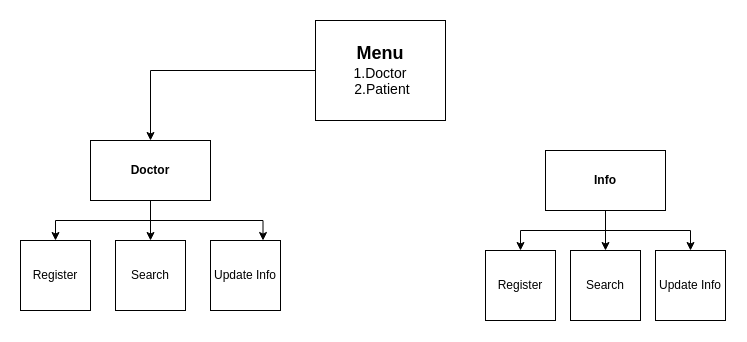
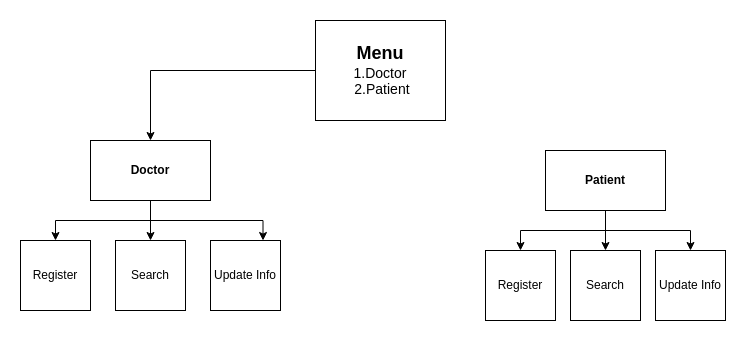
- <mxCell id="14" value="&lt;b&gt;Info&lt;/b&gt;" style="rounded=0;whiteSpace=wrap;html=1;" vertex="1" parent="1"><mxGeometry x="545" y="150" width="120" height="60" as="geometry" /></mxCell>
+ <mxCell id="14" value="&lt;b&gt;Patient&lt;/b&gt;" style="rounded=0;whiteSpace=wrap;html=1;" vertex="1" parent="1"><mxGeometry x="545" y="150" width="120" height="60" as="geometry" /></mxCell>
